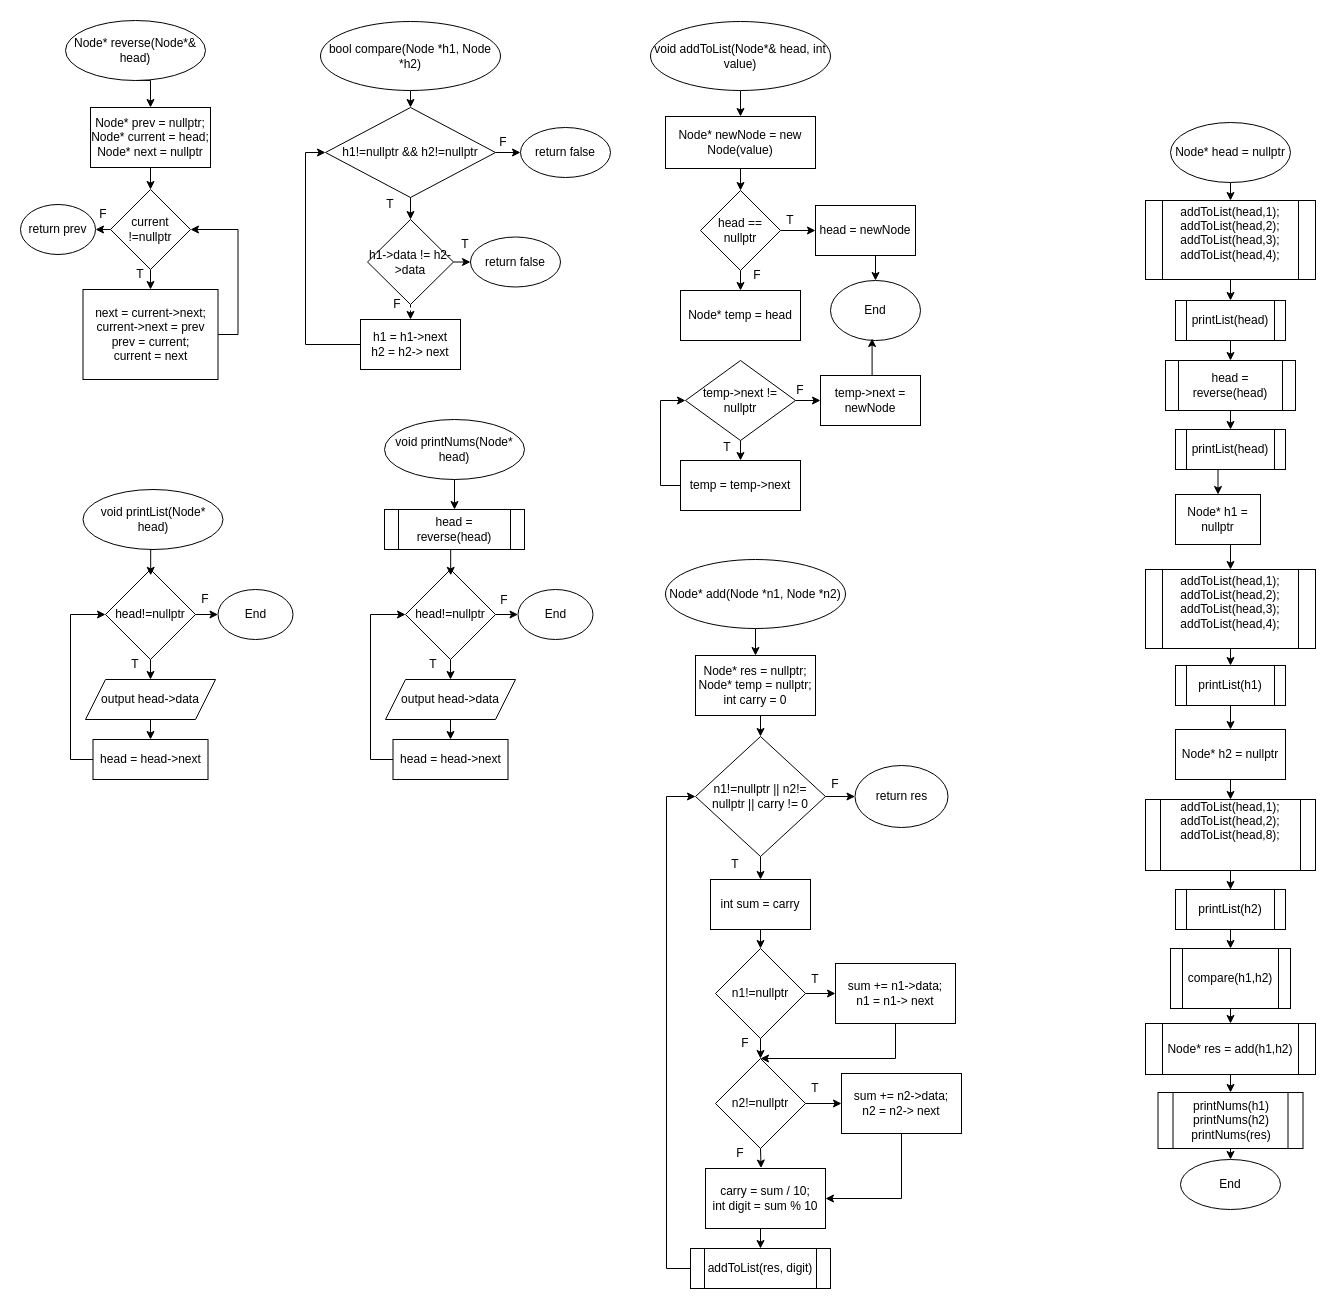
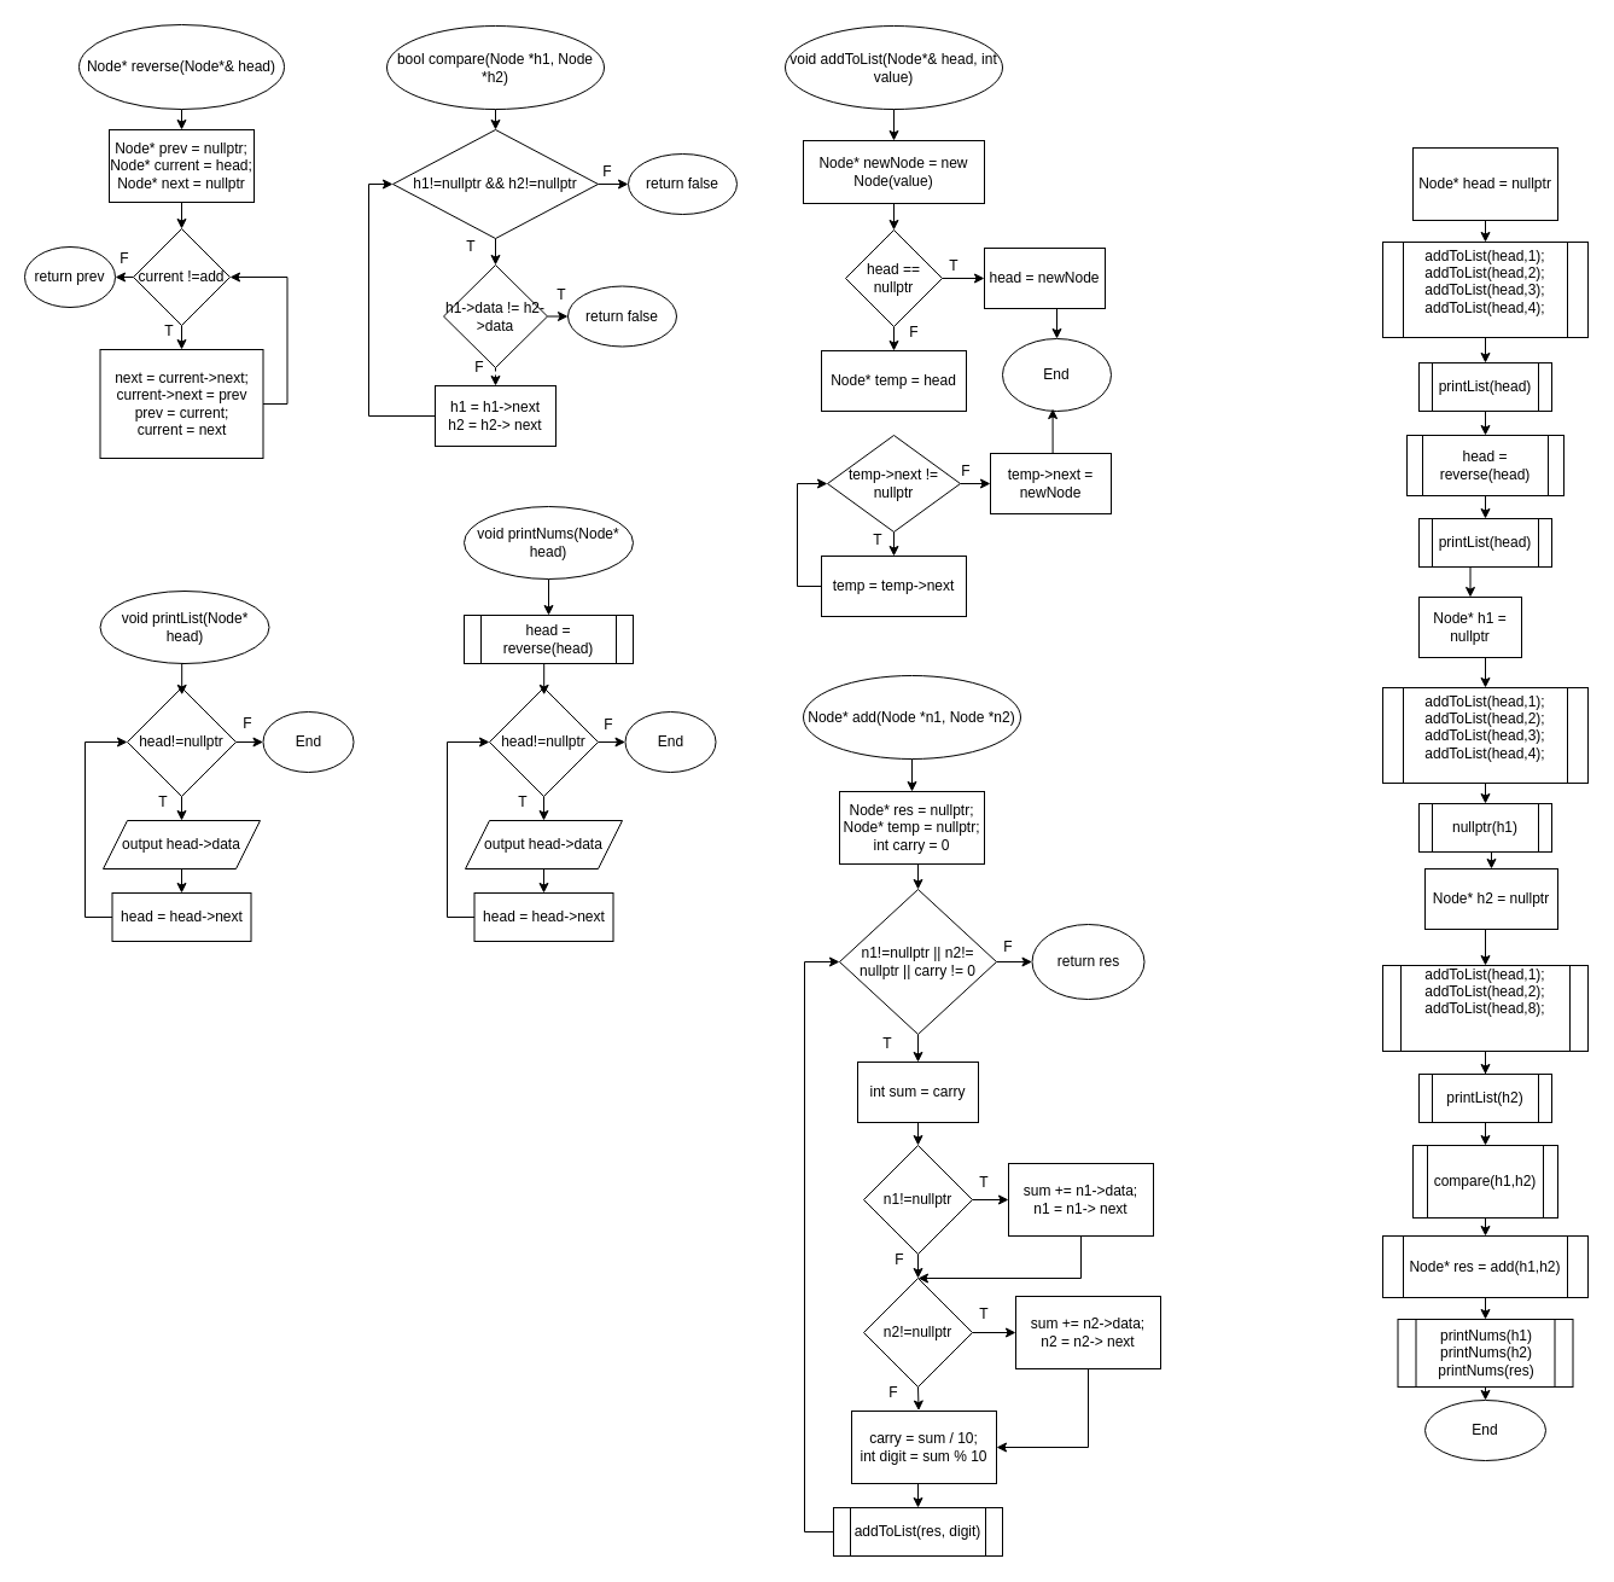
- <mxCell id="3" value="Node* reverse(Node*&amp;amp; head)" style="ellipse;whiteSpace=wrap;html=1;" vertex="1" parent="1"><mxGeometry x="65" y="20" width="140" height="60" as="geometry" /></mxCell>
+ <mxCell id="3" value="Node* reverse(Node*&amp;amp; head)" style="ellipse;whiteSpace=wrap;html=1;" vertex="1" parent="1"><mxGeometry x="65" y="20" width="170" height="70" as="geometry" /></mxCell>
- <mxCell id="109" value="Node* head = nullptr" style="ellipse;whiteSpace=wrap;html=1;" vertex="1" parent="1"><mxGeometry x="1170" y="122" width="120" height="60" as="geometry" /></mxCell>
+ <mxCell id="109" value="Node* head = nullptr" style="rounded=0;whiteSpace=wrap;html=1;" vertex="1" parent="1"><mxGeometry x="1170" y="122" width="120" height="60" as="geometry" /></mxCell>
- <mxCell id="8" value="current !=nullptr" style="rhombus;whiteSpace=wrap;html=1;" vertex="1" parent="1"><mxGeometry x="110" y="189" width="80" height="80" as="geometry" /></mxCell>
+ <mxCell id="8" value="current !=add" style="rhombus;whiteSpace=wrap;html=1;" vertex="1" parent="1"><mxGeometry x="110" y="189" width="80" height="80" as="geometry" /></mxCell>
- <mxCell id="127" value="printList(h1)" style="shape=process;whiteSpace=wrap;html=1;backgroundOutline=1;" vertex="1" parent="1"><mxGeometry x="1175" y="665" width="110" height="40" as="geometry" /></mxCell>
+ <mxCell id="127" value="nullptr(h1)" style="shape=process;whiteSpace=wrap;html=1;backgroundOutline=1;" vertex="1" parent="1"><mxGeometry x="1175" y="665" width="110" height="40" as="geometry" /></mxCell>
- <mxCell id="123" value="Node* h2 = nullptr" style="rounded=0;whiteSpace=wrap;html=1;" vertex="1" parent="1"><mxGeometry x="1175" y="729" width="110" height="50" as="geometry" /></mxCell>
+ <mxCell id="123" value="Node* h2 = nullptr" style="rounded=0;whiteSpace=wrap;html=1;" vertex="1" parent="1"><mxGeometry x="1180" y="719" width="110" height="50" as="geometry" /></mxCell>
